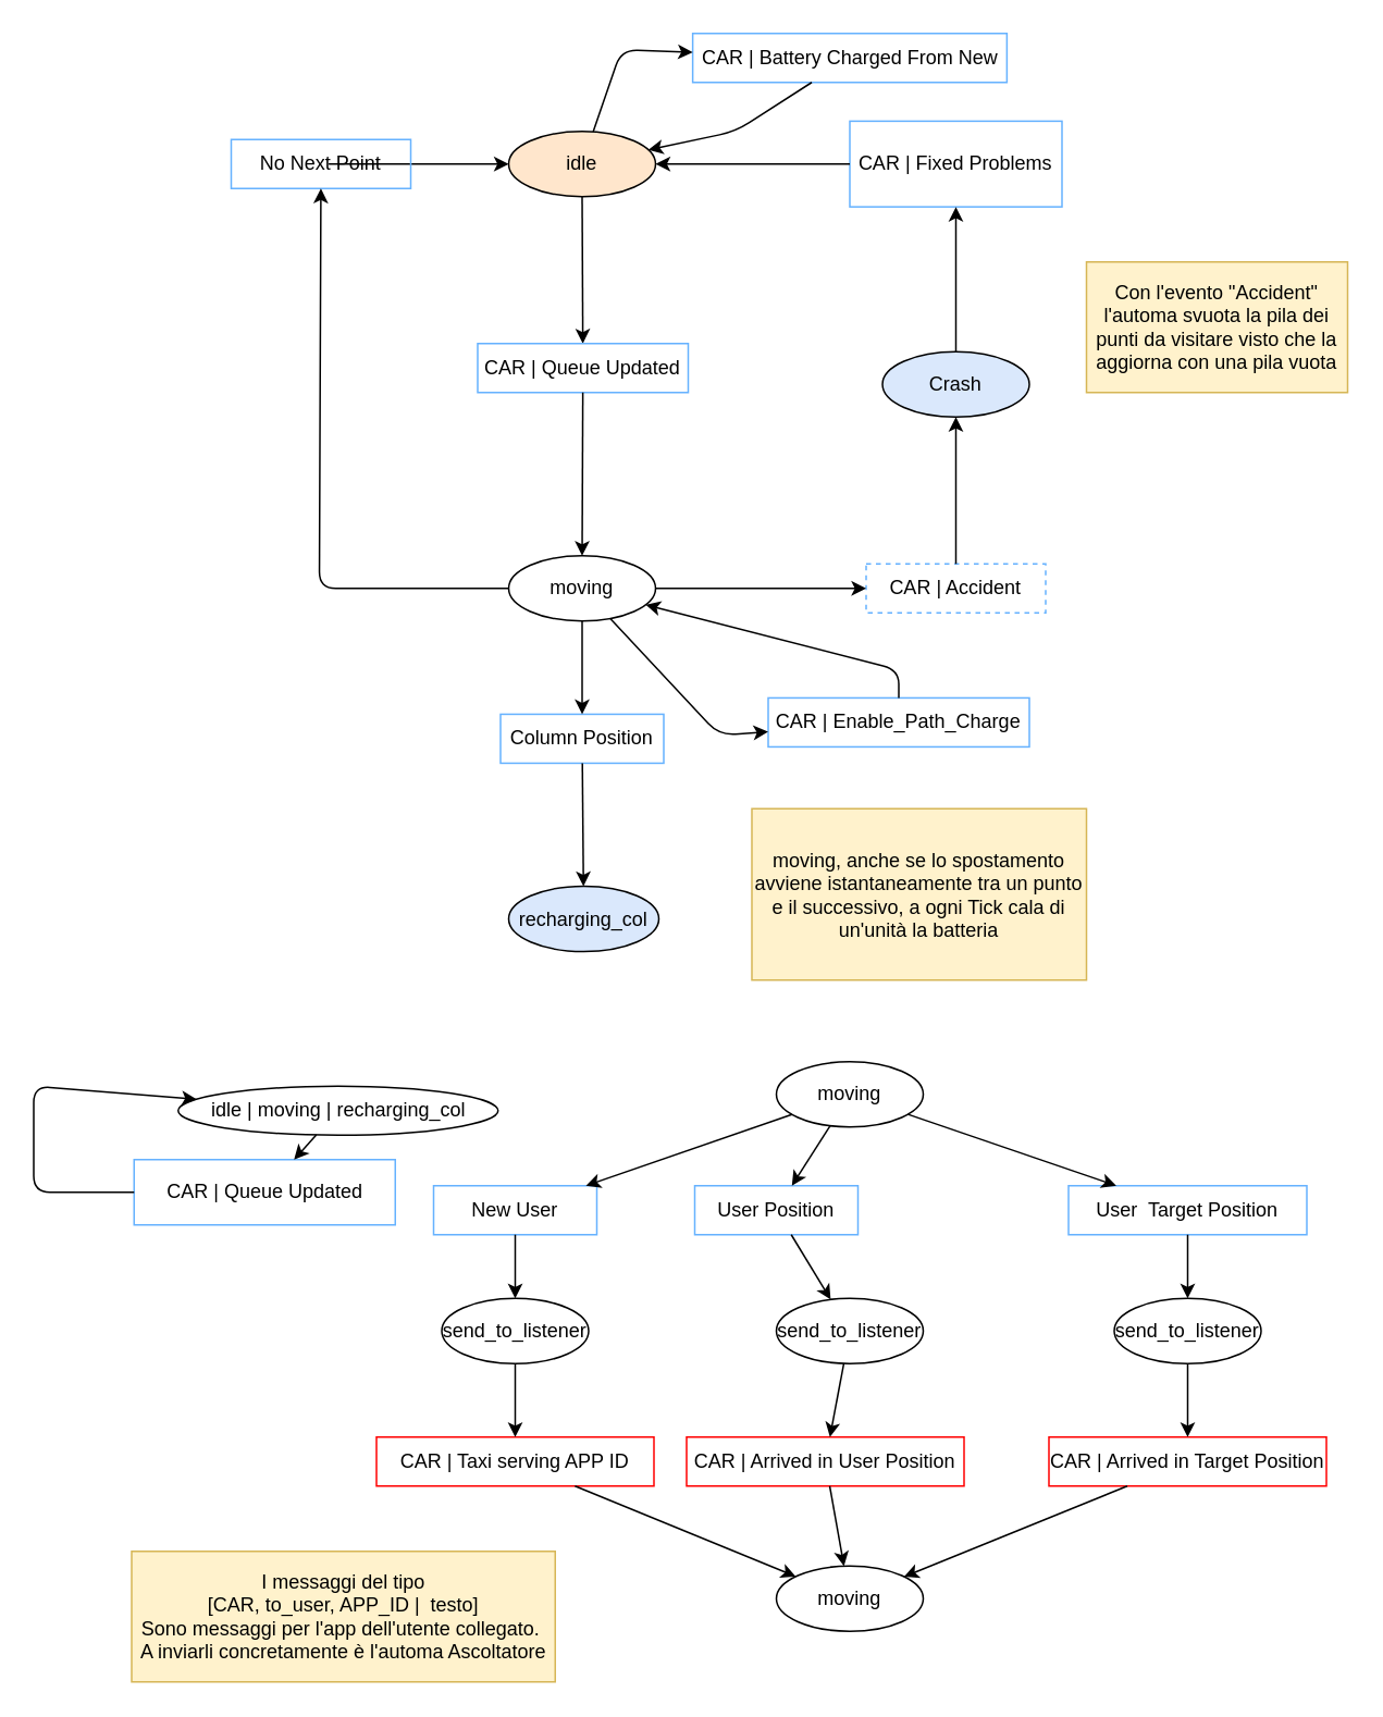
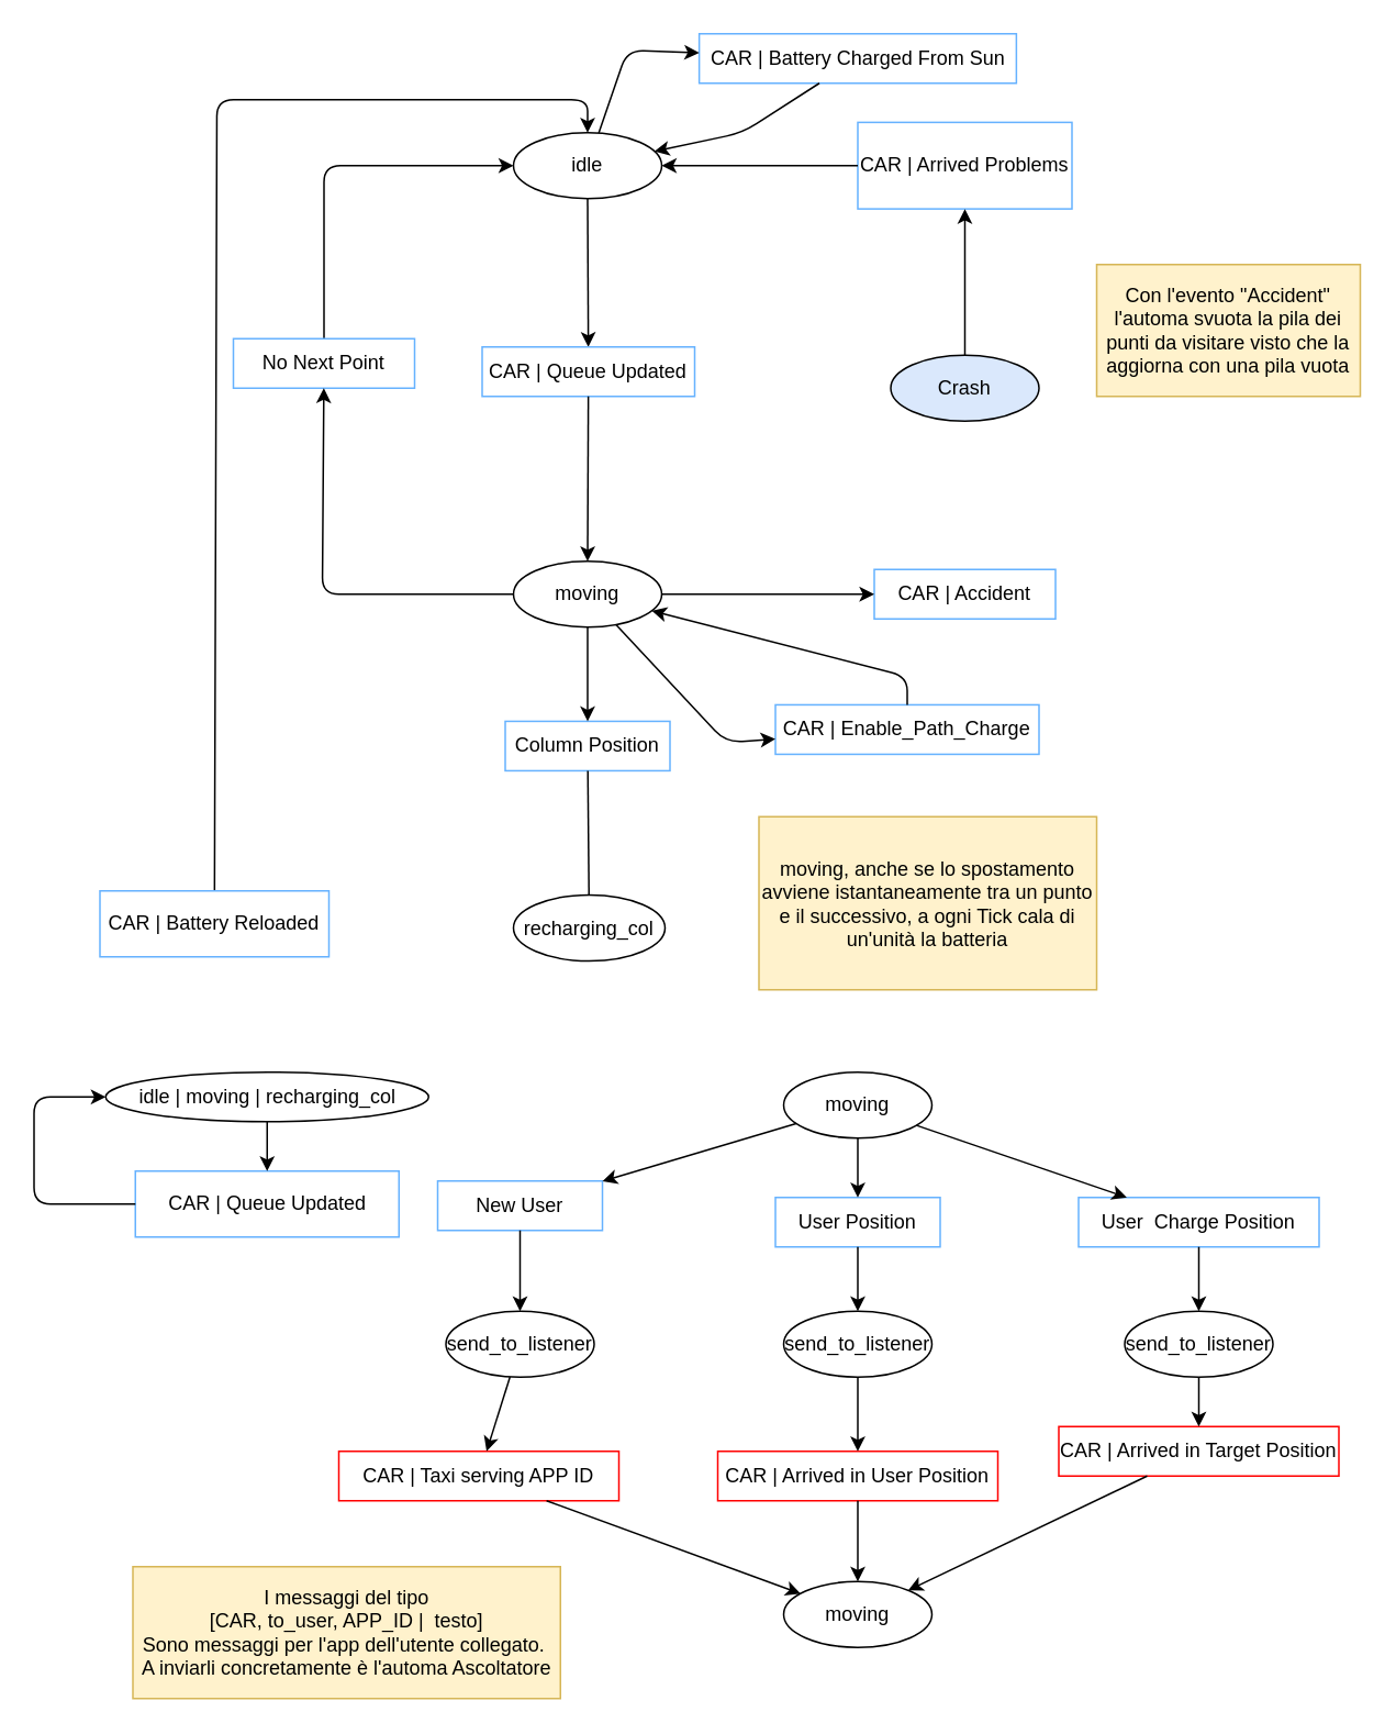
- <mxCell id="23" value="CAR | Battery Charged From New" style="rounded=0;whiteSpace=wrap;html=1;strokeColor=#66B2FF;fillColor=none;" parent="1" vertex="1"><mxGeometry x="423.75" y="20" width="192.5" height="30" as="geometry" /></mxCell>
+ <mxCell id="23" value="CAR | Battery Charged From Sun" style="rounded=0;whiteSpace=wrap;html=1;strokeColor=#66B2FF;fillColor=none;" parent="1" vertex="1"><mxGeometry x="423.75" y="20" width="192.5" height="30" as="geometry" /></mxCell>
- <mxCell id="8" value="No Next Point" style="rounded=0;whiteSpace=wrap;html=1;strokeColor=#66B2FF;fillColor=none;" parent="1" vertex="1"><mxGeometry x="141" y="85" width="110" height="30" as="geometry" /></mxCell>
+ <mxCell id="8" value="No Next Point" style="rounded=0;whiteSpace=wrap;html=1;strokeColor=#66B2FF;fillColor=none;" parent="1" vertex="1"><mxGeometry x="141" y="205" width="110" height="30" as="geometry" /></mxCell>
- <mxCell id="2" value="idle" style="ellipse;whiteSpace=wrap;html=1;fillColor=#ffe6cc;" parent="1" vertex="1"><mxGeometry x="311" y="80" width="90" height="40" as="geometry" /></mxCell>
+ <mxCell id="2" value="idle" style="ellipse;whiteSpace=wrap;html=1;" parent="1" vertex="1"><mxGeometry x="311" y="80" width="90" height="40" as="geometry" /></mxCell>
- <mxCell id="27" value="CAR | Fixed Problems" style="rounded=0;whiteSpace=wrap;html=1;strokeColor=#66B2FF;fillColor=none;" parent="1" vertex="1"><mxGeometry x="520" y="73.75" width="130" height="52.5" as="geometry" /></mxCell>
+ <mxCell id="27" value="CAR | Arrived Problems" style="rounded=0;whiteSpace=wrap;html=1;strokeColor=#66B2FF;fillColor=none;" parent="1" vertex="1"><mxGeometry x="520" y="73.75" width="130" height="52.5" as="geometry" /></mxCell>
+ <mxCell id="14" value="" style="endArrow=classic;html=1;" parent="1" source="15" target="2" edge="1"><mxGeometry width="50" height="50" relative="1" as="geometry"><mxPoint x="441" y="510" as="sourcePoint" /><mxPoint x="491" y="460" as="targetPoint" /><Array as="points"><mxPoint x="131" y="60" /><mxPoint x="356" y="60" /></Array></mxGeometry></mxCell>
- <mxCell id="21" value="" style="endArrow=classic;html=1;" parent="1" source="19" target="26" edge="1"><mxGeometry width="50" height="50" relative="1" as="geometry"><mxPoint x="481" y="220" as="sourcePoint" /><mxPoint x="585" y="190" as="targetPoint" /></mxGeometry></mxCell>
- <mxCell id="19" value="CAR | Accident" style="rounded=0;whiteSpace=wrap;html=1;strokeColor=#66B2FF;fillColor=none;dashed=1;" parent="1" vertex="1"><mxGeometry x="530" y="345" width="110" height="30" as="geometry" /></mxCell>
+ <mxCell id="19" value="CAR | Accident" style="rounded=0;whiteSpace=wrap;html=1;strokeColor=#66B2FF;fillColor=none;" parent="1" vertex="1"><mxGeometry x="530" y="345" width="110" height="30" as="geometry" /></mxCell>
- <mxCell id="11" value="" style="endArrow=classic;html=1;" parent="1" source="10" target="12" edge="1"><mxGeometry width="50" height="50" relative="1" as="geometry"><mxPoint x="-117.2" y="507.5" as="sourcePoint" /><mxPoint x="321.6" y="478.138" as="targetPoint" /></mxGeometry></mxCell>
+ <mxCell id="11" value="" style="endArrow=none;html=1;" parent="1" source="10" target="12" edge="1"><mxGeometry width="50" height="50" relative="1" as="geometry"><mxPoint x="-117.2" y="507.5" as="sourcePoint" /><mxPoint x="321.6" y="478.138" as="targetPoint" /></mxGeometry></mxCell>
+ <mxCell id="15" value="CAR | Battery Reloaded" style="rounded=0;whiteSpace=wrap;html=1;strokeColor=#66B2FF;fillColor=none;" parent="1" vertex="1"><mxGeometry x="60" y="540" width="139" height="40" as="geometry" /></mxCell>
- <mxCell id="12" value="recharging_col" style="ellipse;whiteSpace=wrap;html=1;fillColor=#dae8fc;" parent="1" vertex="1"><mxGeometry x="311" y="542.5" width="92" height="40" as="geometry" /></mxCell>
+ <mxCell id="12" value="recharging_col" style="ellipse;whiteSpace=wrap;html=1;" parent="1" vertex="1"><mxGeometry x="311" y="542.5" width="92" height="40" as="geometry" /></mxCell>
- <mxCell id="31" value="idle | moving | recharging_col" style="ellipse;whiteSpace=wrap;html=1;" parent="1" vertex="1"><mxGeometry x="108.5" y="665" width="196" height="30" as="geometry" /></mxCell>
+ <mxCell id="31" value="idle | moving | recharging_col" style="ellipse;whiteSpace=wrap;html=1;" parent="1" vertex="1"><mxGeometry x="63.5" y="650" width="196" height="30" as="geometry" /></mxCell>
- <mxCell id="34" value="New User" style="rounded=0;whiteSpace=wrap;html=1;strokeColor=#66B2FF;fillColor=none;" parent="1" vertex="1"><mxGeometry x="265" y="726" width="100" height="30" as="geometry" /></mxCell>
+ <mxCell id="34" value="New User" style="rounded=0;whiteSpace=wrap;html=1;strokeColor=#66B2FF;fillColor=none;" parent="1" vertex="1"><mxGeometry x="265" y="716" width="100" height="30" as="geometry" /></mxCell>
- <mxCell id="40" value="User Position" style="rounded=0;whiteSpace=wrap;html=1;strokeColor=#66B2FF;fillColor=none;" parent="1" vertex="1"><mxGeometry x="425" y="726" width="100" height="30" as="geometry" /></mxCell>
+ <mxCell id="40" value="User Position" style="rounded=0;whiteSpace=wrap;html=1;strokeColor=#66B2FF;fillColor=none;" parent="1" vertex="1"><mxGeometry x="470" y="726" width="100" height="30" as="geometry" /></mxCell>
- <mxCell id="41" value="User&amp;nbsp; Target Position" style="rounded=0;whiteSpace=wrap;html=1;strokeColor=#66B2FF;fillColor=none;" parent="1" vertex="1"><mxGeometry x="654" y="726" width="146" height="30" as="geometry" /></mxCell>
+ <mxCell id="41" value="User&amp;nbsp; Charge Position" style="rounded=0;whiteSpace=wrap;html=1;strokeColor=#66B2FF;fillColor=none;" parent="1" vertex="1"><mxGeometry x="654" y="726" width="146" height="30" as="geometry" /></mxCell>
- <mxCell id="36" value="&lt;span style=&quot;text-align: left ; white-space: nowrap&quot;&gt;CAR | Taxi serving APP ID&lt;/span&gt;" style="rounded=0;whiteSpace=wrap;html=1;fillColor=none;strokeColor=#FF0000;" parent="1" vertex="1"><mxGeometry x="230" y="880" width="170" height="30" as="geometry" /></mxCell>
+ <mxCell id="36" value="&lt;span style=&quot;text-align: left ; white-space: nowrap&quot;&gt;CAR | Taxi serving APP ID&lt;/span&gt;" style="rounded=0;whiteSpace=wrap;html=1;fillColor=none;strokeColor=#FF0000;" parent="1" vertex="1"><mxGeometry x="205" y="880" width="170" height="30" as="geometry" /></mxCell>
- <mxCell id="16" value="CAR | Arrived in User Position" style="rounded=0;whiteSpace=wrap;html=1;fillColor=none;strokeColor=#FF0000;" parent="1" vertex="1"><mxGeometry x="420" y="880" width="170" height="30" as="geometry" /></mxCell>
+ <mxCell id="16" value="CAR | Arrived in User Position" style="rounded=0;whiteSpace=wrap;html=1;fillColor=none;strokeColor=#FF0000;" parent="1" vertex="1"><mxGeometry x="435" y="880" width="170" height="30" as="geometry" /></mxCell>
- <mxCell id="17" value="CAR | Arrived in Target Position" style="rounded=0;whiteSpace=wrap;html=1;fillColor=none;strokeColor=#FF0000;" parent="1" vertex="1"><mxGeometry x="642" y="880" width="170" height="30" as="geometry" /></mxCell>
+ <mxCell id="17" value="CAR | Arrived in Target Position" style="rounded=0;whiteSpace=wrap;html=1;fillColor=none;strokeColor=#FF0000;" parent="1" vertex="1"><mxGeometry x="642" y="865" width="170" height="30" as="geometry" /></mxCell>
